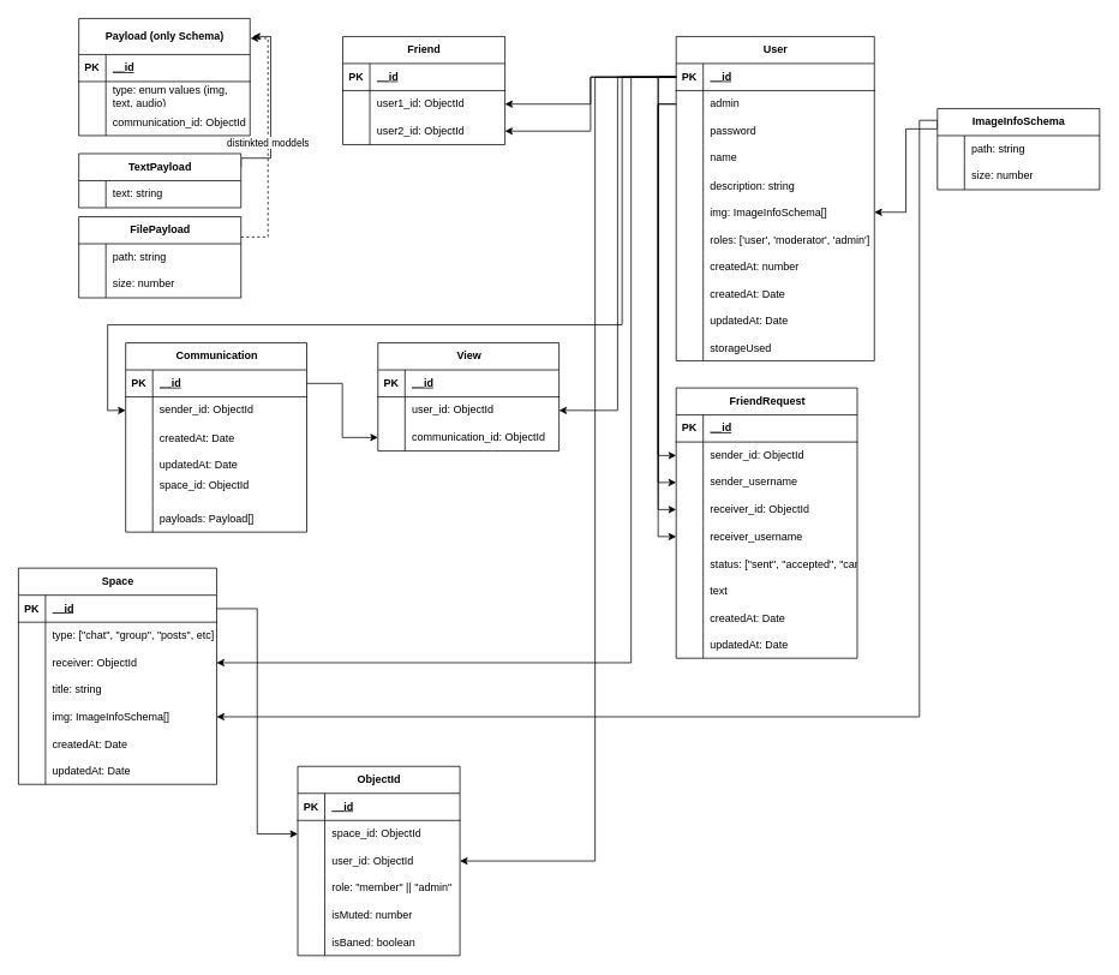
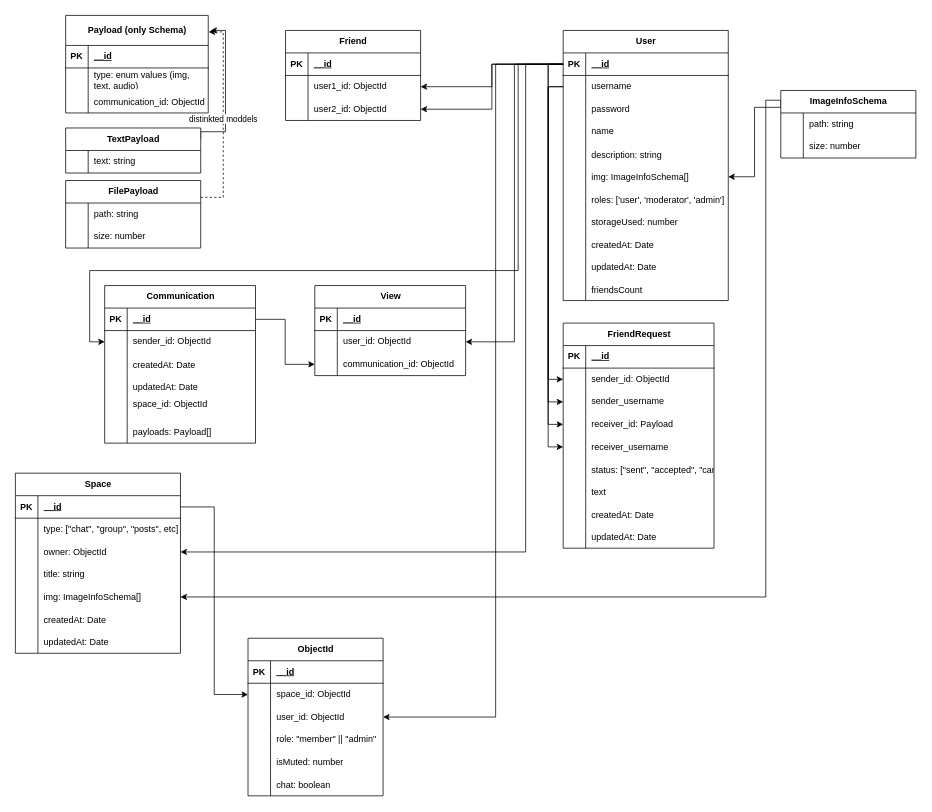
- <mxCell id="8" value="admin" style="shape=partialRectangle;connectable=0;fillColor=none;top=0;left=0;bottom=0;right=0;align=left;spacingLeft=6;overflow=hidden;whiteSpace=wrap;html=1;" vertex="1" parent="6"><mxGeometry x="30" width="190" height="30" as="geometry"><mxRectangle width="190" height="30" as="alternateBounds" /></mxGeometry></mxCell>
+ <mxCell id="8" value="username" style="shape=partialRectangle;connectable=0;fillColor=none;top=0;left=0;bottom=0;right=0;align=left;spacingLeft=6;overflow=hidden;whiteSpace=wrap;html=1;" vertex="1" parent="6"><mxGeometry x="30" width="190" height="30" as="geometry"><mxRectangle width="190" height="30" as="alternateBounds" /></mxGeometry></mxCell>
- <mxCell id="26" value="createdAt: number" style="shape=partialRectangle;connectable=0;fillColor=none;top=0;left=0;bottom=0;right=0;align=left;spacingLeft=6;overflow=hidden;" vertex="1" parent="24"><mxGeometry x="30" width="190" height="30" as="geometry"><mxRectangle width="190" height="30" as="alternateBounds" /></mxGeometry></mxCell>
+ <mxCell id="26" value="storageUsed: number" style="shape=partialRectangle;connectable=0;fillColor=none;top=0;left=0;bottom=0;right=0;align=left;spacingLeft=6;overflow=hidden;" vertex="1" parent="24"><mxGeometry x="30" width="190" height="30" as="geometry"><mxRectangle width="190" height="30" as="alternateBounds" /></mxGeometry></mxCell>
- <mxCell id="35" value="storageUsed" style="shape=partialRectangle;connectable=0;fillColor=none;top=0;left=0;bottom=0;right=0;align=left;spacingLeft=6;overflow=hidden;" vertex="1" parent="33"><mxGeometry x="30" width="190" height="30" as="geometry"><mxRectangle width="190" height="30" as="alternateBounds" /></mxGeometry></mxCell>
+ <mxCell id="35" value="friendsCount" style="shape=partialRectangle;connectable=0;fillColor=none;top=0;left=0;bottom=0;right=0;align=left;spacingLeft=6;overflow=hidden;" vertex="1" parent="33"><mxGeometry x="30" width="190" height="30" as="geometry"><mxRectangle width="190" height="30" as="alternateBounds" /></mxGeometry></mxCell>
- <mxCell id="71" value="receiver_id: ObjectId" style="shape=partialRectangle;connectable=0;fillColor=none;top=0;left=0;bottom=0;right=0;align=left;spacingLeft=6;overflow=hidden;whiteSpace=wrap;html=1;" vertex="1" parent="69"><mxGeometry x="30" width="171" height="30" as="geometry"><mxRectangle width="171" height="30" as="alternateBounds" /></mxGeometry></mxCell>
+ <mxCell id="71" value="receiver_id: Payload" style="shape=partialRectangle;connectable=0;fillColor=none;top=0;left=0;bottom=0;right=0;align=left;spacingLeft=6;overflow=hidden;whiteSpace=wrap;html=1;" vertex="1" parent="69"><mxGeometry x="30" width="171" height="30" as="geometry"><mxRectangle width="171" height="30" as="alternateBounds" /></mxGeometry></mxCell>
- <mxCell id="153" value="receiver: ObjectId" style="shape=partialRectangle;connectable=0;fillColor=none;top=0;left=0;bottom=0;right=0;align=left;spacingLeft=6;overflow=hidden;whiteSpace=wrap;html=1;" vertex="1" parent="151"><mxGeometry x="30" width="190" height="30" as="geometry"><mxRectangle width="190" height="30" as="alternateBounds" /></mxGeometry></mxCell>
+ <mxCell id="153" value="owner: ObjectId" style="shape=partialRectangle;connectable=0;fillColor=none;top=0;left=0;bottom=0;right=0;align=left;spacingLeft=6;overflow=hidden;whiteSpace=wrap;html=1;" vertex="1" parent="151"><mxGeometry x="30" width="190" height="30" as="geometry"><mxRectangle width="190" height="30" as="alternateBounds" /></mxGeometry></mxCell>
- <mxCell id="185" value="isBaned: boolean" style="shape=partialRectangle;connectable=0;fillColor=none;top=0;left=0;bottom=0;right=0;align=left;spacingLeft=6;overflow=hidden;" vertex="1" parent="183"><mxGeometry x="30" width="150" height="30" as="geometry"><mxRectangle width="150" height="30" as="alternateBounds" /></mxGeometry></mxCell>
+ <mxCell id="185" value="chat: boolean" style="shape=partialRectangle;connectable=0;fillColor=none;top=0;left=0;bottom=0;right=0;align=left;spacingLeft=6;overflow=hidden;" vertex="1" parent="183"><mxGeometry x="30" width="150" height="30" as="geometry"><mxRectangle width="150" height="30" as="alternateBounds" /></mxGeometry></mxCell>
